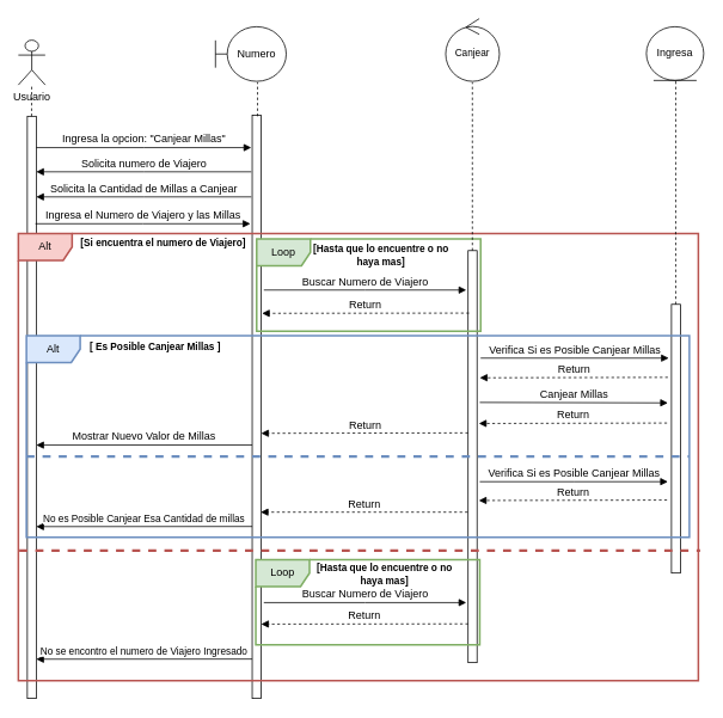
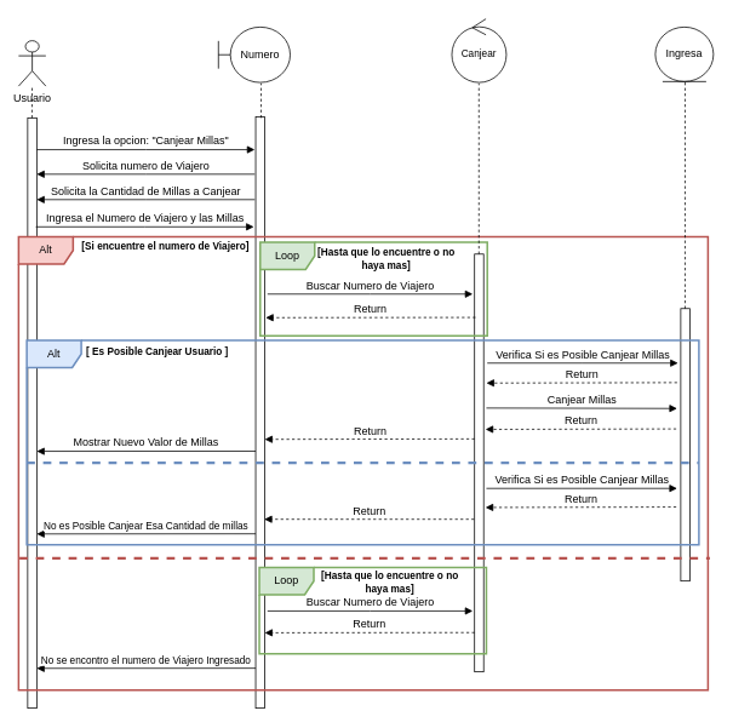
- <mxCell id="16" value="&lt;b&gt;&lt;font style=&quot;font-size: 11px;&quot;&gt;[Si encuentra el numero de Viajero]&lt;/font&gt;&lt;/b&gt;" style="text;html=1;strokeColor=none;fillColor=none;align=center;verticalAlign=middle;whiteSpace=wrap;rounded=0;" vertex="1" parent="1"><mxGeometry x="77" y="256" width="210" height="30" as="geometry" /></mxCell>
+ <mxCell id="16" value="&lt;b&gt;&lt;font style=&quot;font-size: 11px;&quot;&gt;[Si encuentre el numero de Viajero]&lt;/font&gt;&lt;/b&gt;" style="text;html=1;strokeColor=none;fillColor=none;align=center;verticalAlign=middle;whiteSpace=wrap;rounded=0;" vertex="1" parent="1"><mxGeometry x="77" y="256" width="210" height="30" as="geometry" /></mxCell>
- <mxCell id="29" value="&lt;span style=&quot;font-size: 11px;&quot;&gt;&lt;b&gt;[ Es Posible Canjear Millas ]&lt;/b&gt;&lt;/span&gt;" style="text;html=1;strokeColor=none;fillColor=none;align=center;verticalAlign=middle;whiteSpace=wrap;rounded=0;" vertex="1" parent="1"><mxGeometry x="68" y="372" width="210" height="30" as="geometry" /></mxCell>
+ <mxCell id="29" value="&lt;span style=&quot;font-size: 11px;&quot;&gt;&lt;b&gt;[ Es Posible Canjear Usuario ]&lt;/b&gt;&lt;/span&gt;" style="text;html=1;strokeColor=none;fillColor=none;align=center;verticalAlign=middle;whiteSpace=wrap;rounded=0;" vertex="1" parent="1"><mxGeometry x="68" y="372" width="210" height="30" as="geometry" /></mxCell>
